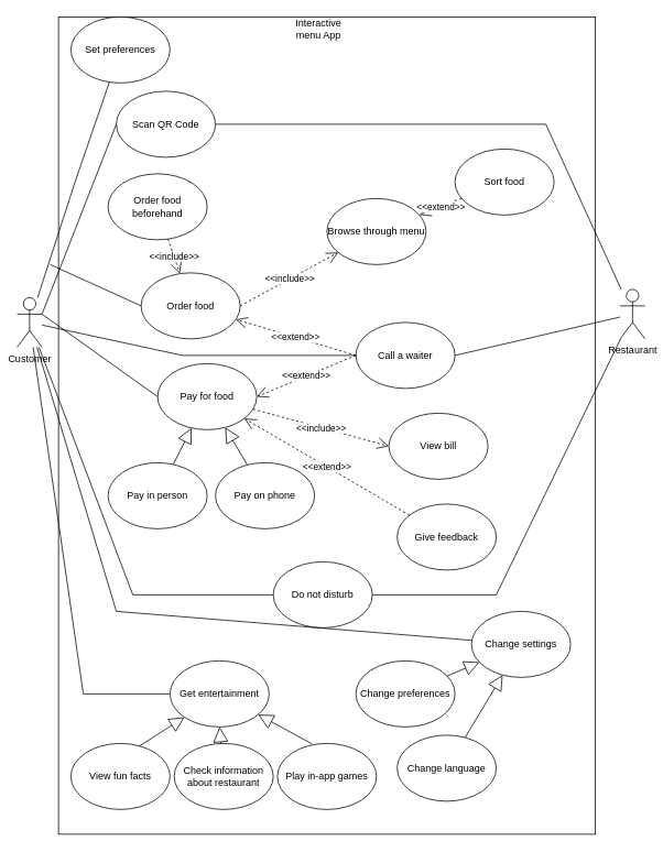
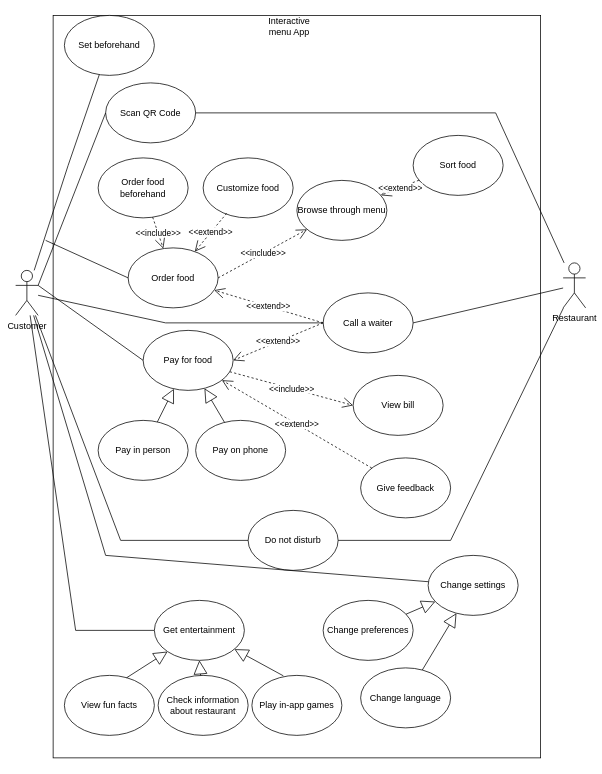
- <mxCell id="49" value="Set preferences" style="ellipse;whiteSpace=wrap;html=1;" vertex="1" parent="1"><mxGeometry x="85" y="20" width="120" height="80" as="geometry" /></mxCell>
+ <mxCell id="49" value="Set beforehand" style="ellipse;whiteSpace=wrap;html=1;" vertex="1" parent="1"><mxGeometry x="85" y="20" width="120" height="80" as="geometry" /></mxCell>
+ <mxCell id="29" value="Customize food" style="ellipse;whiteSpace=wrap;html=1;" parent="1" vertex="1"><mxGeometry x="270" y="210" width="120" height="80" as="geometry" /></mxCell>
+ <mxCell id="30" value="&amp;lt;&amp;lt;extend&amp;gt;&amp;gt;" style="endArrow=open;endSize=12;dashed=1;html=1;rounded=0;exitX=0.261;exitY=0.925;exitDx=0;exitDy=0;exitPerimeter=0;" parent="1" source="29" target="6" edge="1"><mxGeometry width="160" relative="1" as="geometry"><mxPoint x="415" y="470" as="sourcePoint" /><mxPoint x="287.507" y="404.432" as="targetPoint" /></mxGeometry></mxCell>
